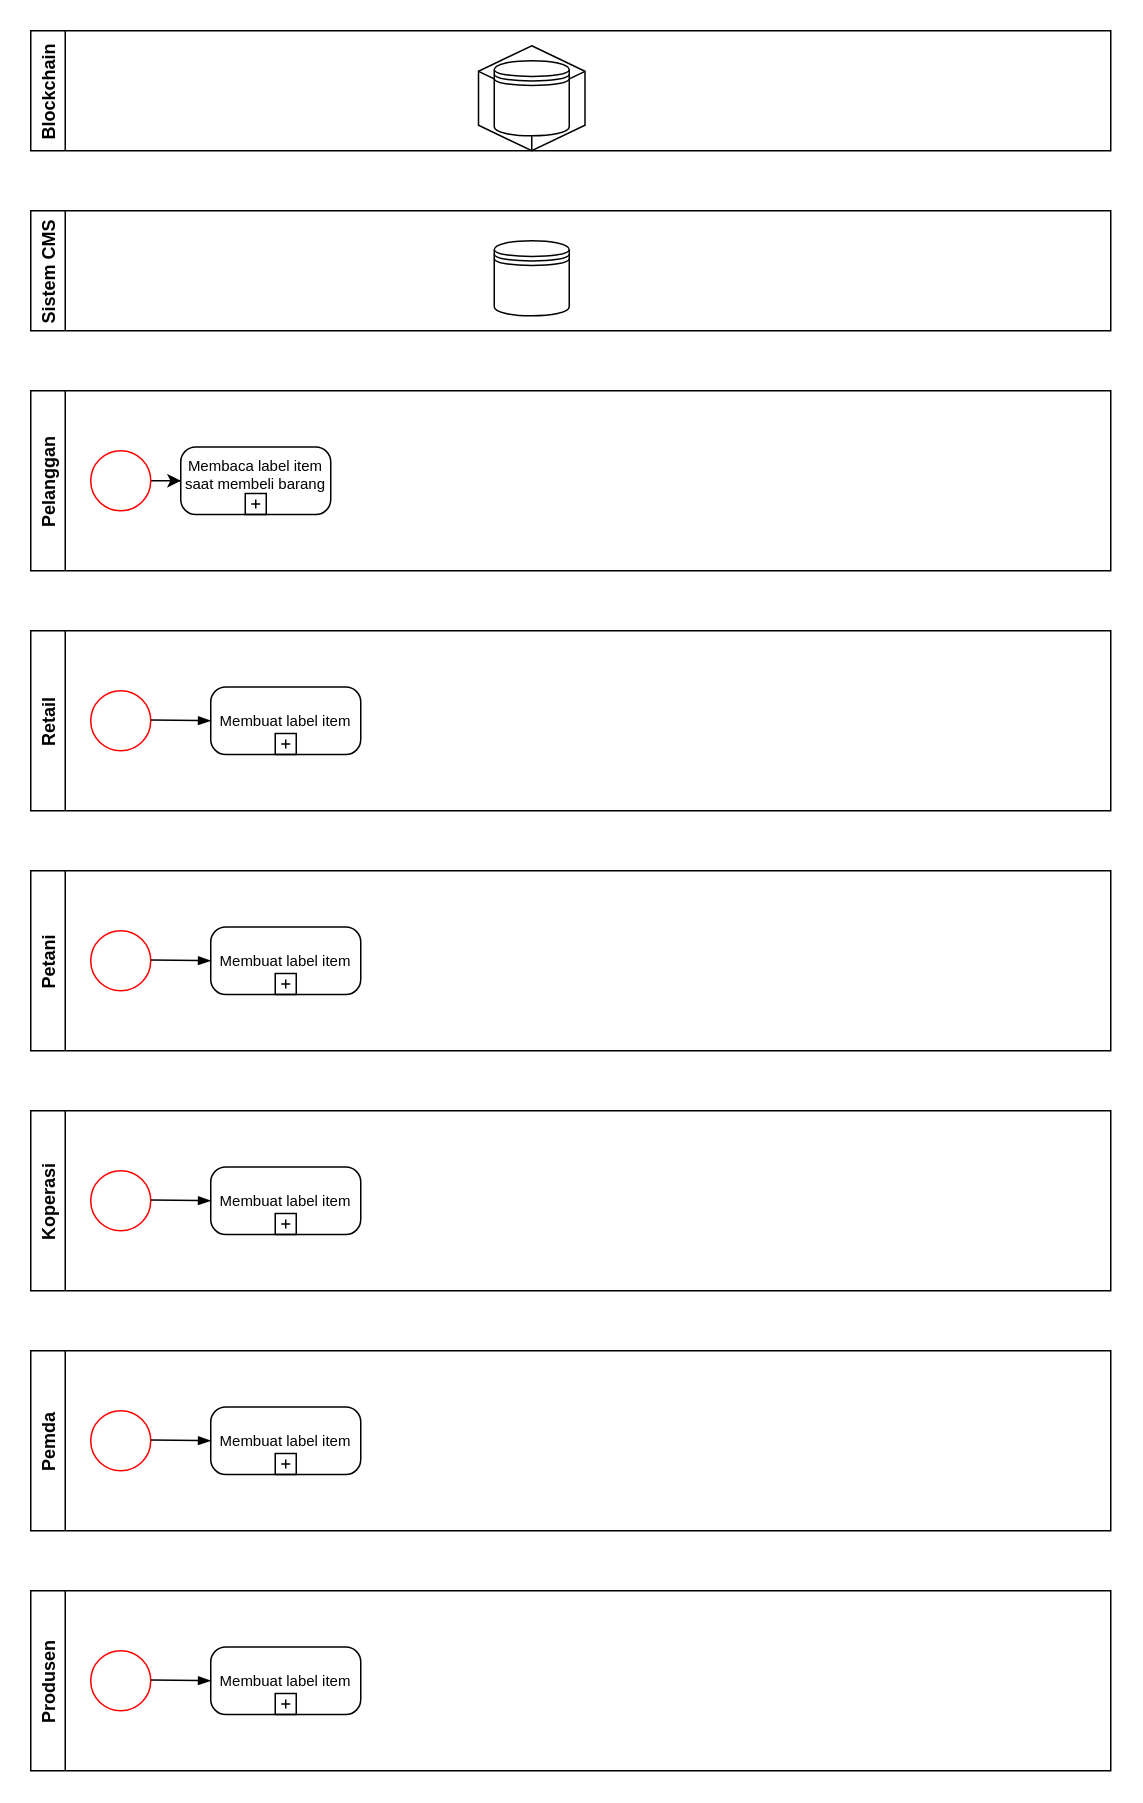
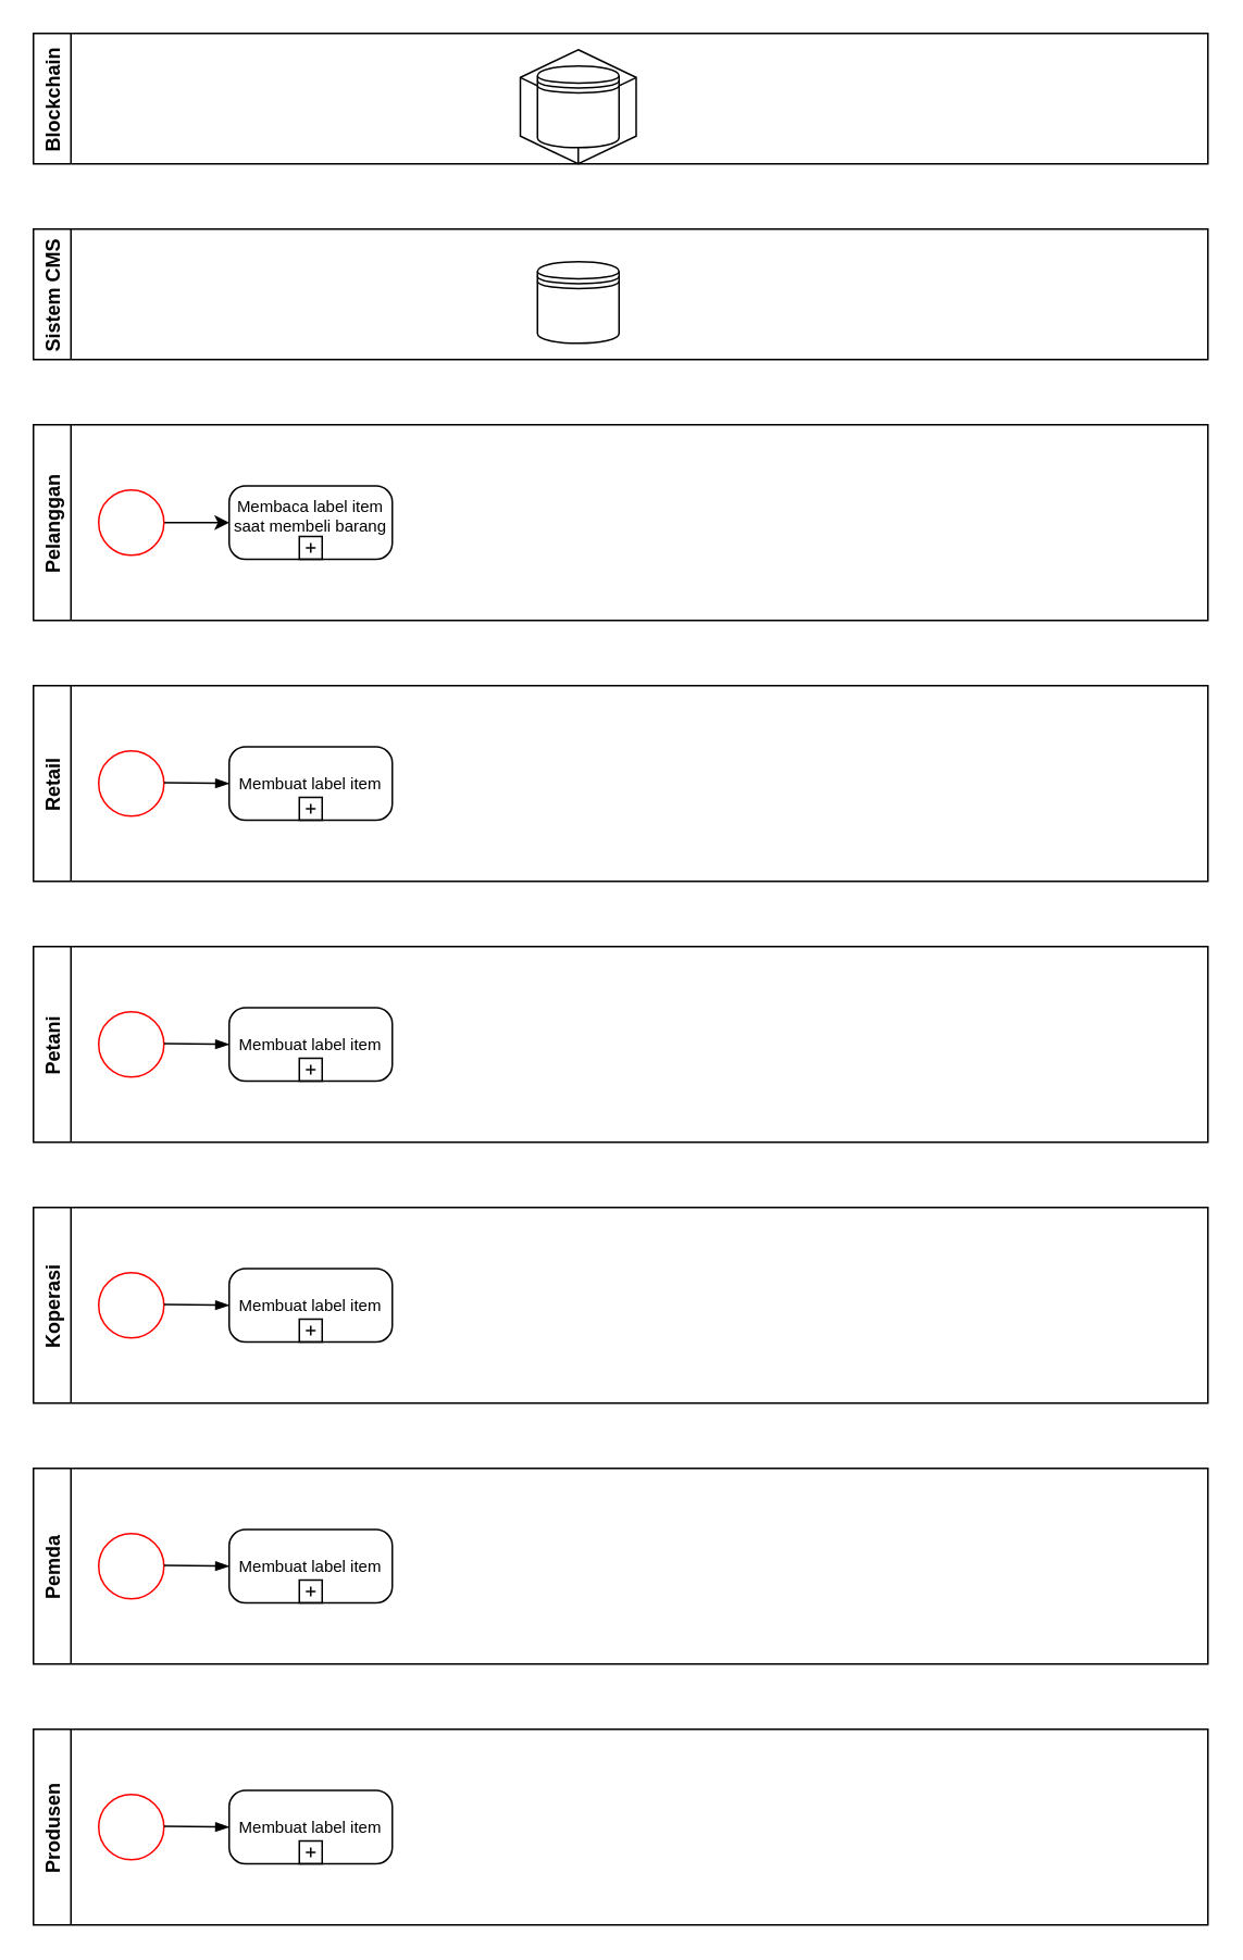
- <mxCell id="28" value="Membaca label item saat membeli barang" style="points=[[0.25,0,0],[0.5,0,0],[0.75,0,0],[1,0.25,0],[1,0.5,0],[1,0.75,0],[0.75,1,0],[0.5,1,0],[0.25,1,0],[0,0.75,0],[0,0.5,0],[0,0.25,0]];shape=mxgraph.bpmn.task;whiteSpace=wrap;rectStyle=rounded;size=10;taskMarker=abstract;isLoopSub=1;fontSize=10;verticalAlign=top;" vertex="1" parent="27"><mxGeometry x="100" y="37.5" width="100" height="45" as="geometry" /></mxCell>
+ <mxCell id="28" value="Membaca label item saat membeli barang" style="points=[[0.25,0,0],[0.5,0,0],[0.75,0,0],[1,0.25,0],[1,0.5,0],[1,0.75,0],[0.75,1,0],[0.5,1,0],[0.25,1,0],[0,0.75,0],[0,0.5,0],[0,0.25,0]];shape=mxgraph.bpmn.task;whiteSpace=wrap;rectStyle=rounded;size=10;taskMarker=abstract;isLoopSub=1;fontSize=10;verticalAlign=top;" vertex="1" parent="27"><mxGeometry x="120" y="37.5" width="100" height="45" as="geometry" /></mxCell>
